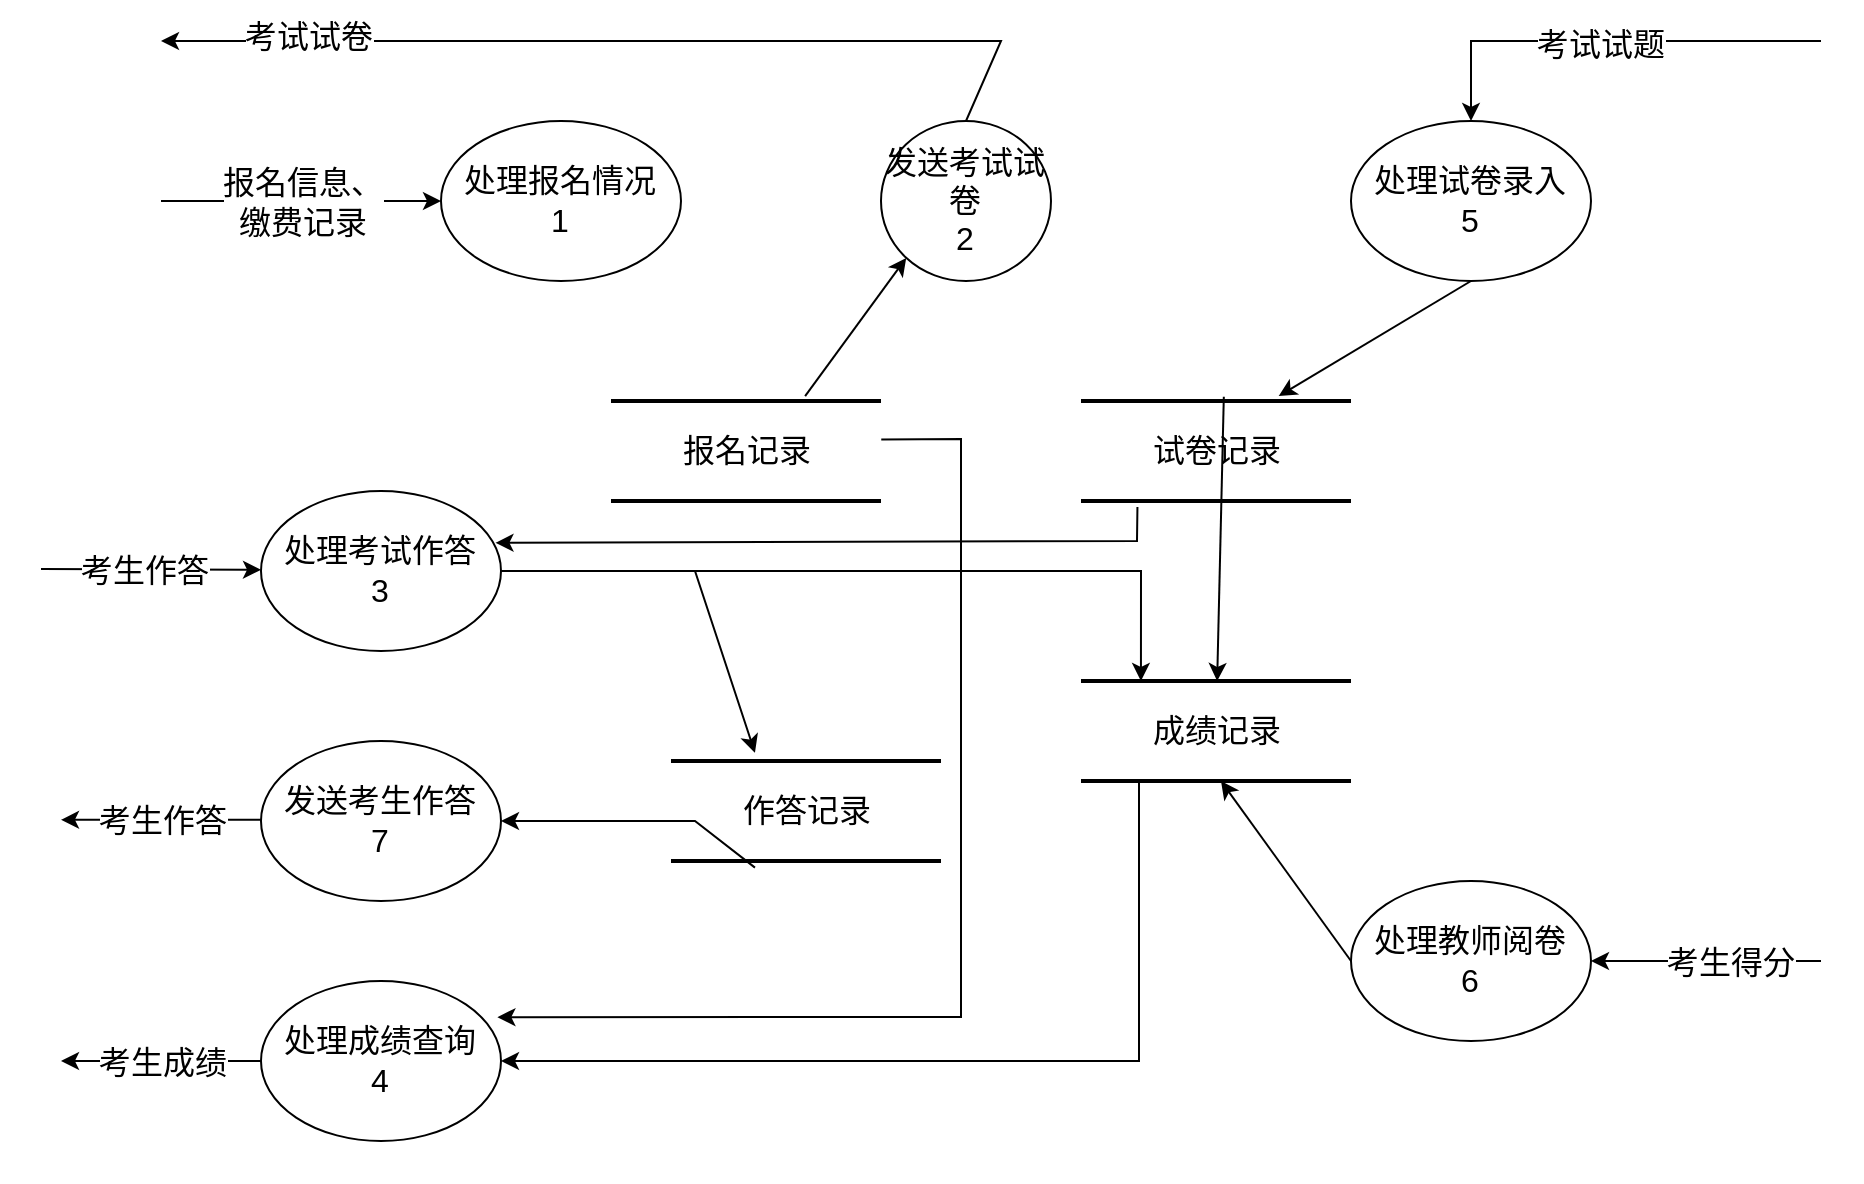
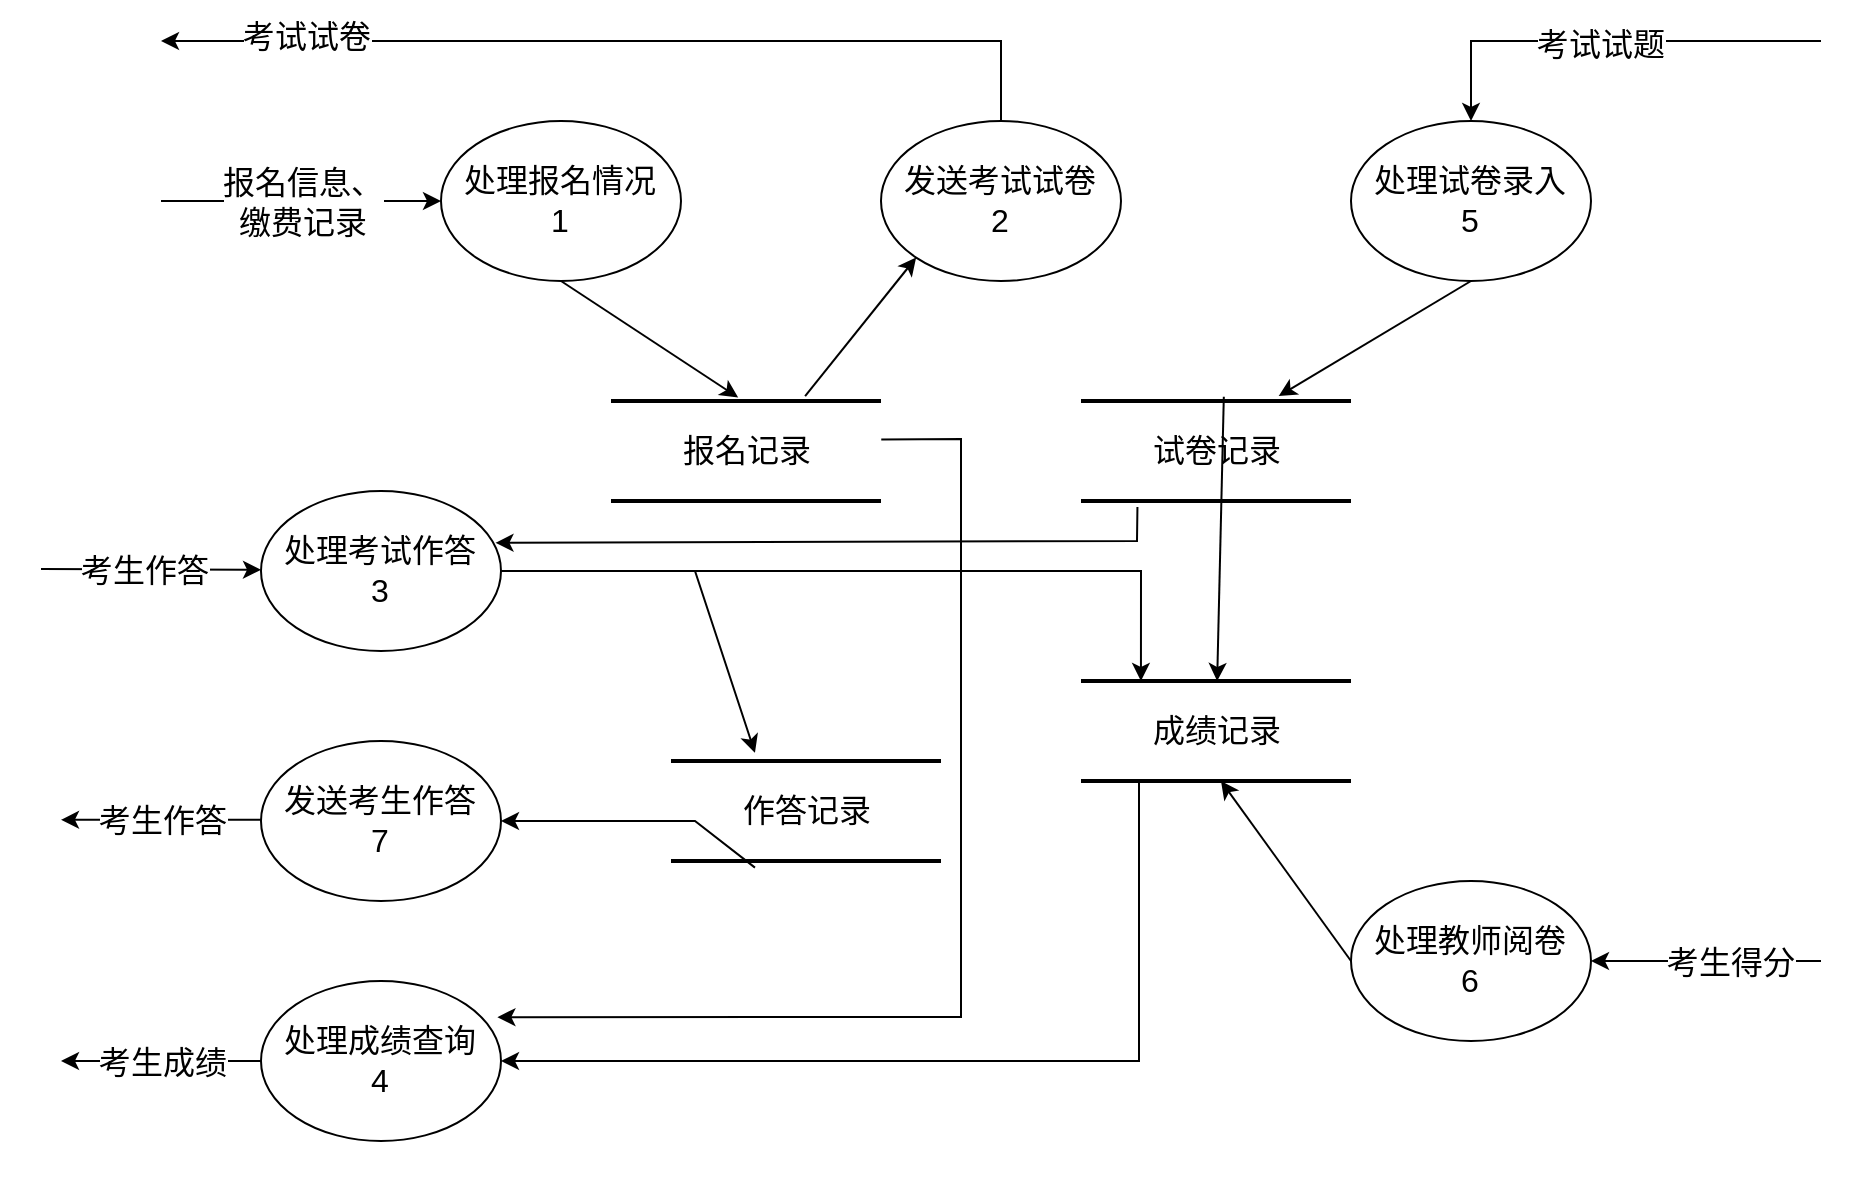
- <mxCell id="7" value="发送考试试卷&lt;br style=&quot;font-size: 16px;&quot;&gt;2" style="ellipse;whiteSpace=wrap;html=1;fontSize=16;" vertex="1" parent="1"><mxGeometry x="440" y="60" width="85" height="80" as="geometry" /></mxCell>
+ <mxCell id="7" value="发送考试试卷&lt;br style=&quot;font-size: 16px;&quot;&gt;2" style="ellipse;whiteSpace=wrap;html=1;fontSize=16;" vertex="1" parent="1"><mxGeometry x="440" y="60" width="120" height="80" as="geometry" /></mxCell>
+ <mxCell id="6" value="" style="endArrow=classic;html=1;rounded=0;exitX=0.5;exitY=1;exitDx=0;exitDy=0;entryX=0.471;entryY=-0.035;entryDx=0;entryDy=0;entryPerimeter=0;" edge="1" parent="1" source="3" target="2"><mxGeometry width="50" height="50" relative="1" as="geometry"><mxPoint x="370" y="170" as="sourcePoint" /><mxPoint x="420" y="120" as="targetPoint" /></mxGeometry></mxCell>
